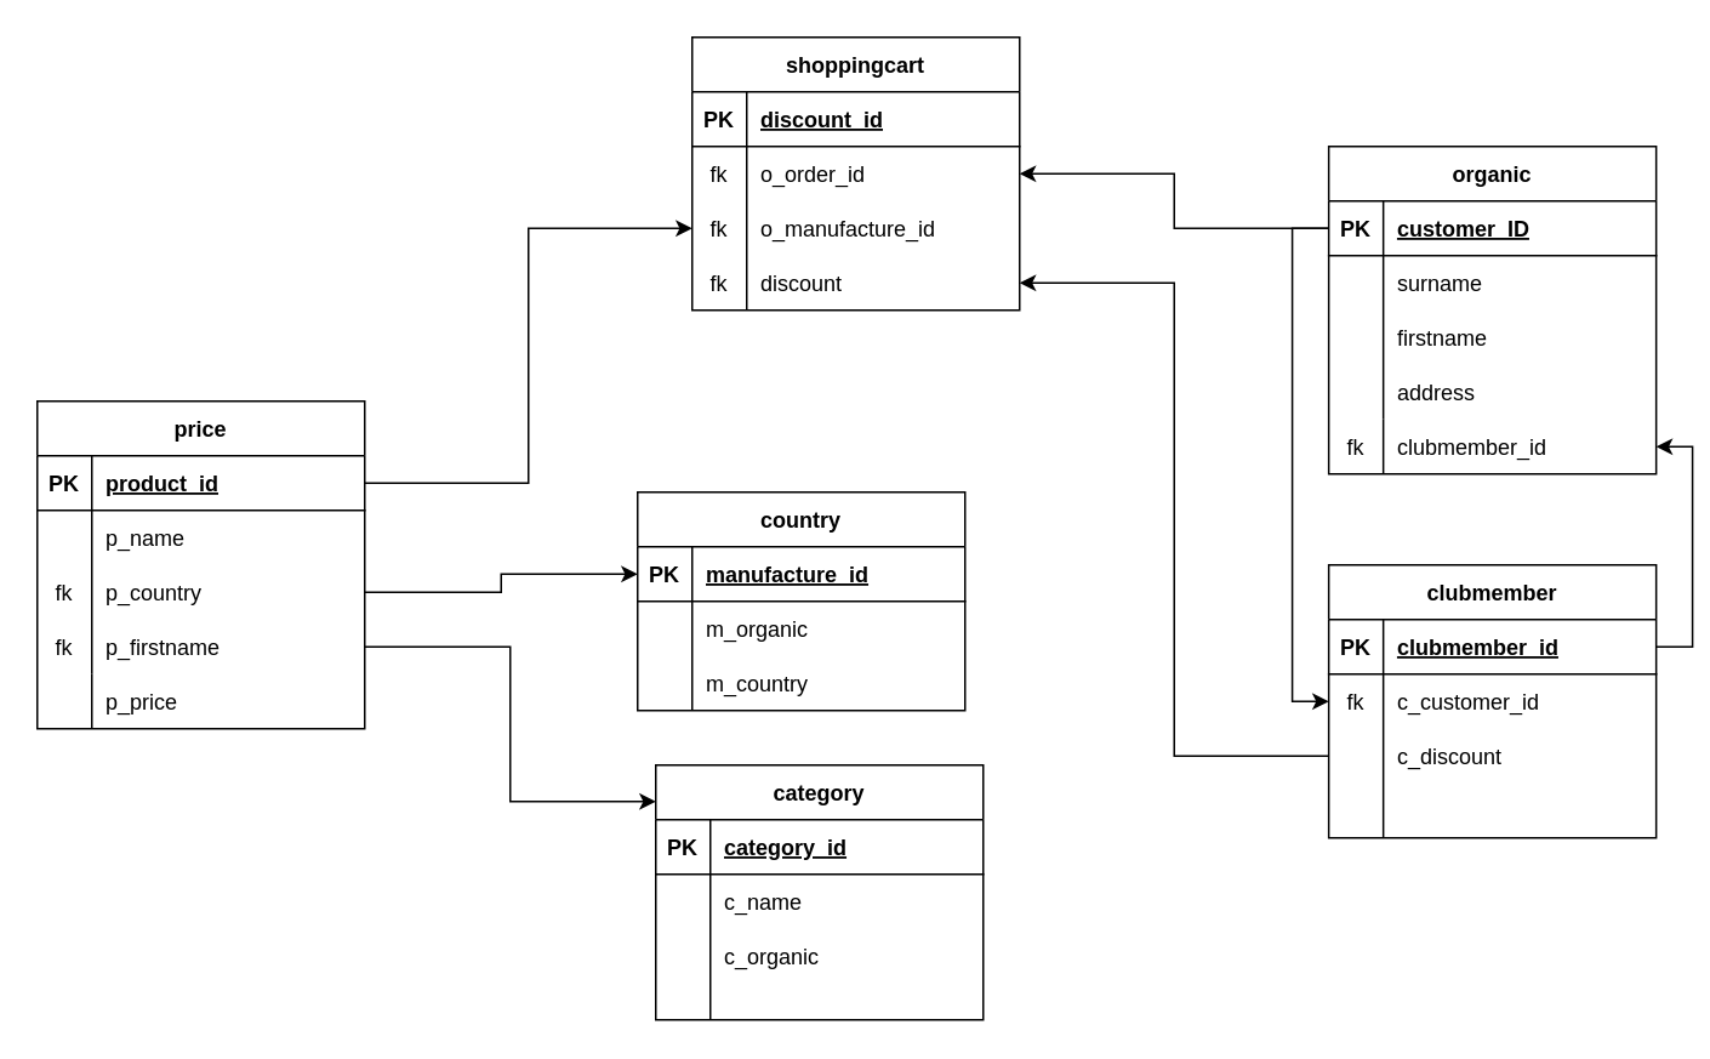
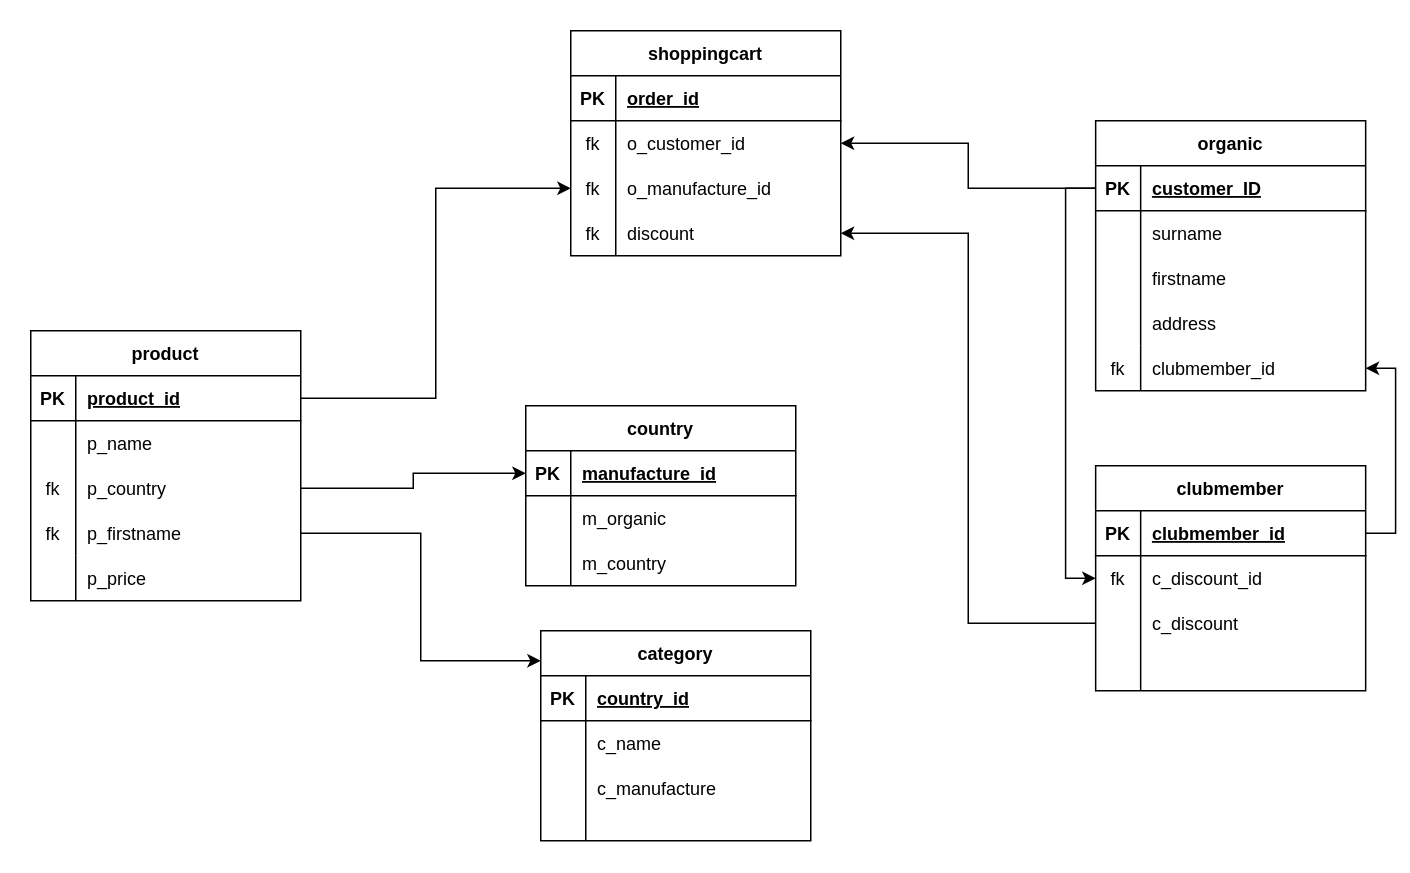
- <mxCell id="73" value="discount_id" style="shape=partialRectangle;connectable=0;fillColor=none;top=0;left=0;bottom=0;right=0;align=left;spacingLeft=6;fontStyle=5;overflow=hidden;" vertex="1" parent="71"><mxGeometry x="30" width="150" height="30" as="geometry"><mxRectangle width="150" height="30" as="alternateBounds" /></mxGeometry></mxCell>
+ <mxCell id="73" value="order_id" style="shape=partialRectangle;connectable=0;fillColor=none;top=0;left=0;bottom=0;right=0;align=left;spacingLeft=6;fontStyle=5;overflow=hidden;" vertex="1" parent="71"><mxGeometry x="30" width="150" height="30" as="geometry"><mxRectangle width="150" height="30" as="alternateBounds" /></mxGeometry></mxCell>
- <mxCell id="76" value="o_order_id" style="shape=partialRectangle;connectable=0;fillColor=none;top=0;left=0;bottom=0;right=0;align=left;spacingLeft=6;overflow=hidden;" vertex="1" parent="74"><mxGeometry x="30" width="150" height="30" as="geometry"><mxRectangle width="150" height="30" as="alternateBounds" /></mxGeometry></mxCell>
+ <mxCell id="76" value="o_customer_id" style="shape=partialRectangle;connectable=0;fillColor=none;top=0;left=0;bottom=0;right=0;align=left;spacingLeft=6;overflow=hidden;" vertex="1" parent="74"><mxGeometry x="30" width="150" height="30" as="geometry"><mxRectangle width="150" height="30" as="alternateBounds" /></mxGeometry></mxCell>
- <mxCell id="19" value="price" style="shape=table;startSize=30;container=1;collapsible=1;childLayout=tableLayout;fixedRows=1;rowLines=0;fontStyle=1;align=center;resizeLast=1;" vertex="1" parent="1"><mxGeometry x="20" y="220" width="180" height="180" as="geometry" /></mxCell>
+ <mxCell id="19" value="product" style="shape=table;startSize=30;container=1;collapsible=1;childLayout=tableLayout;fixedRows=1;rowLines=0;fontStyle=1;align=center;resizeLast=1;" vertex="1" parent="1"><mxGeometry x="20" y="220" width="180" height="180" as="geometry" /></mxCell>
- <mxCell id="63" value="c_customer_id" style="shape=partialRectangle;connectable=0;fillColor=none;top=0;left=0;bottom=0;right=0;align=left;spacingLeft=6;overflow=hidden;" vertex="1" parent="61"><mxGeometry x="30" width="150" height="30" as="geometry"><mxRectangle width="150" height="30" as="alternateBounds" /></mxGeometry></mxCell>
+ <mxCell id="63" value="c_discount_id" style="shape=partialRectangle;connectable=0;fillColor=none;top=0;left=0;bottom=0;right=0;align=left;spacingLeft=6;overflow=hidden;" vertex="1" parent="61"><mxGeometry x="30" width="150" height="30" as="geometry"><mxRectangle width="150" height="30" as="alternateBounds" /></mxGeometry></mxCell>
- <mxCell id="47" value="category_id" style="shape=partialRectangle;connectable=0;fillColor=none;top=0;left=0;bottom=0;right=0;align=left;spacingLeft=6;fontStyle=5;overflow=hidden;" vertex="1" parent="45"><mxGeometry x="30" width="150" height="30" as="geometry"><mxRectangle width="150" height="30" as="alternateBounds" /></mxGeometry></mxCell>
+ <mxCell id="47" value="country_id" style="shape=partialRectangle;connectable=0;fillColor=none;top=0;left=0;bottom=0;right=0;align=left;spacingLeft=6;fontStyle=5;overflow=hidden;" vertex="1" parent="45"><mxGeometry x="30" width="150" height="30" as="geometry"><mxRectangle width="150" height="30" as="alternateBounds" /></mxGeometry></mxCell>
- <mxCell id="53" value="c_organic" style="shape=partialRectangle;connectable=0;fillColor=none;top=0;left=0;bottom=0;right=0;align=left;spacingLeft=6;overflow=hidden;" vertex="1" parent="51"><mxGeometry x="30" width="150" height="30" as="geometry"><mxRectangle width="150" height="30" as="alternateBounds" /></mxGeometry></mxCell>
+ <mxCell id="53" value="c_manufacture" style="shape=partialRectangle;connectable=0;fillColor=none;top=0;left=0;bottom=0;right=0;align=left;spacingLeft=6;overflow=hidden;" vertex="1" parent="51"><mxGeometry x="30" width="150" height="30" as="geometry"><mxRectangle width="150" height="30" as="alternateBounds" /></mxGeometry></mxCell>
